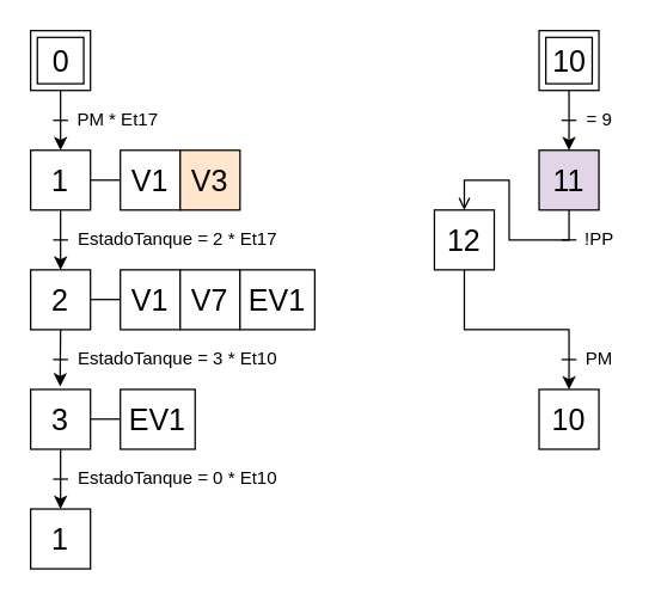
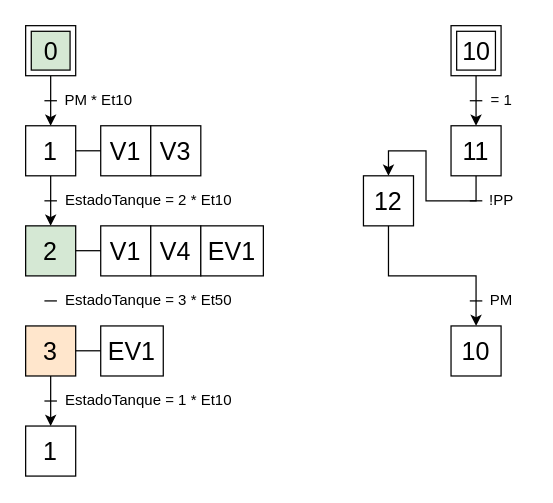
- <mxCell id="4" value="0" style="whiteSpace=wrap;html=1;aspect=fixed;fontSize=20;" vertex="1" parent="1"><mxGeometry x="24.5" y="24.5" width="31" height="31" as="geometry" /></mxCell>
+ <mxCell id="4" value="0" style="whiteSpace=wrap;html=1;aspect=fixed;fontSize=20;fillColor=#d5e8d4;" vertex="1" parent="1"><mxGeometry x="24.5" y="24.5" width="31" height="31" as="geometry" /></mxCell>
- <mxCell id="15" value="PM * Et17" style="text;html=1;align=center;verticalAlign=middle;resizable=0;points=[];autosize=1;strokeColor=none;fillColor=none;" vertex="1" parent="1"><mxGeometry x="40" y="65" width="75" height="30" as="geometry" /></mxCell>
+ <mxCell id="15" value="PM * Et10" style="text;html=1;align=center;verticalAlign=middle;resizable=0;points=[];autosize=1;strokeColor=none;fillColor=none;" vertex="1" parent="1"><mxGeometry x="40" y="65" width="75" height="30" as="geometry" /></mxCell>
- <mxCell id="38" value="= 9" style="text;html=1;align=center;verticalAlign=middle;resizable=0;points=[];autosize=1;strokeColor=none;fillColor=none;" vertex="1" parent="1"><mxGeometry x="380" y="65" width="40" height="30" as="geometry" /></mxCell>
+ <mxCell id="38" value="= 1" style="text;html=1;align=center;verticalAlign=middle;resizable=0;points=[];autosize=1;strokeColor=none;fillColor=none;" vertex="1" parent="1"><mxGeometry x="380" y="65" width="40" height="30" as="geometry" /></mxCell>
- <mxCell id="22" value="&lt;font style=&quot;font-size: 20px;&quot;&gt;V3&lt;br&gt;&lt;/font&gt;" style="rounded=0;whiteSpace=wrap;html=1;fillColor=#ffe6cc;" vertex="1" parent="1"><mxGeometry x="120" y="100" width="40" height="40" as="geometry" /></mxCell>
+ <mxCell id="22" value="&lt;font style=&quot;font-size: 20px;&quot;&gt;V3&lt;br&gt;&lt;/font&gt;" style="rounded=0;whiteSpace=wrap;html=1;" vertex="1" parent="1"><mxGeometry x="120" y="100" width="40" height="40" as="geometry" /></mxCell>
- <mxCell id="33" value="11" style="whiteSpace=wrap;html=1;aspect=fixed;fontSize=20;fillColor=#e1d5e7;" vertex="1" parent="1"><mxGeometry x="360" y="100" width="40" height="40" as="geometry" /></mxCell>
+ <mxCell id="33" value="11" style="whiteSpace=wrap;html=1;aspect=fixed;fontSize=20;" vertex="1" parent="1"><mxGeometry x="360" y="100" width="40" height="40" as="geometry" /></mxCell>
- <mxCell id="32" style="edgeStyle=orthogonalEdgeStyle;rounded=0;orthogonalLoop=1;jettySize=auto;html=1;exitX=0.5;exitY=1;exitDx=0;exitDy=0;entryX=0.5;entryY=0;entryDx=0;entryDy=0;endArrow=open;" edge="1" parent="1" source="33" target="35"><mxGeometry relative="1" as="geometry" /></mxCell>
+ <mxCell id="32" style="edgeStyle=orthogonalEdgeStyle;rounded=0;orthogonalLoop=1;jettySize=auto;html=1;exitX=0.5;exitY=1;exitDx=0;exitDy=0;entryX=0.5;entryY=0;entryDx=0;entryDy=0;" edge="1" parent="1" source="33" target="35"><mxGeometry relative="1" as="geometry" /></mxCell>
- <mxCell id="16" value="EstadoTanque = 2 * Et17" style="text;html=1;align=center;verticalAlign=middle;resizable=0;points=[];autosize=1;strokeColor=none;fillColor=none;" vertex="1" parent="1"><mxGeometry x="40" y="145" width="155" height="30" as="geometry" /></mxCell>
+ <mxCell id="16" value="EstadoTanque = 2 * Et10" style="text;html=1;align=center;verticalAlign=middle;resizable=0;points=[];autosize=1;strokeColor=none;fillColor=none;" vertex="1" parent="1"><mxGeometry x="40" y="145" width="155" height="30" as="geometry" /></mxCell>
- <mxCell id="7" value="2" style="whiteSpace=wrap;html=1;aspect=fixed;fontSize=20;horizontal=1;" vertex="1" parent="1"><mxGeometry x="20" y="180" width="40" height="40" as="geometry" /></mxCell>
+ <mxCell id="7" value="2" style="whiteSpace=wrap;html=1;aspect=fixed;fontSize=20;horizontal=1;fillColor=#d5e8d4;" vertex="1" parent="1"><mxGeometry x="20" y="180" width="40" height="40" as="geometry" /></mxCell>
- <mxCell id="24" value="&lt;font style=&quot;font-size: 20px;&quot;&gt;V7&lt;br&gt;&lt;/font&gt;" style="rounded=0;whiteSpace=wrap;html=1;" vertex="1" parent="1"><mxGeometry x="120" y="180" width="40" height="40" as="geometry" /></mxCell>
+ <mxCell id="24" value="&lt;font style=&quot;font-size: 20px;&quot;&gt;V4&lt;br&gt;&lt;/font&gt;" style="rounded=0;whiteSpace=wrap;html=1;" vertex="1" parent="1"><mxGeometry x="120" y="180" width="40" height="40" as="geometry" /></mxCell>
- <mxCell id="10" style="edgeStyle=orthogonalEdgeStyle;rounded=0;orthogonalLoop=1;jettySize=auto;html=1;exitX=0.5;exitY=1;exitDx=0;exitDy=0;entryX=0.492;entryY=-0.05;entryDx=0;entryDy=0;entryPerimeter=0;" edge="1" parent="1" source="7" target="9"><mxGeometry relative="1" as="geometry" /></mxCell>
- <mxCell id="17" value="EstadoTanque = 3 * Et10" style="text;html=1;align=center;verticalAlign=middle;resizable=0;points=[];autosize=1;strokeColor=none;fillColor=none;" vertex="1" parent="1"><mxGeometry x="40" y="225" width="155" height="30" as="geometry" /></mxCell>
+ <mxCell id="17" value="EstadoTanque = 3 * Et50" style="text;html=1;align=center;verticalAlign=middle;resizable=0;points=[];autosize=1;strokeColor=none;fillColor=none;" vertex="1" parent="1"><mxGeometry x="40" y="225" width="155" height="30" as="geometry" /></mxCell>
- <mxCell id="9" value="&lt;font style=&quot;font-size: 20px;&quot;&gt;3&lt;/font&gt;" style="whiteSpace=wrap;html=1;aspect=fixed;" vertex="1" parent="1"><mxGeometry x="20" y="260" width="40" height="40" as="geometry" /></mxCell>
+ <mxCell id="9" value="&lt;font style=&quot;font-size: 20px;&quot;&gt;3&lt;/font&gt;" style="whiteSpace=wrap;html=1;aspect=fixed;fillColor=#ffe6cc;" vertex="1" parent="1"><mxGeometry x="20" y="260" width="40" height="40" as="geometry" /></mxCell>
- <mxCell id="20" value="EstadoTanque = 0 * Et10" style="text;html=1;align=center;verticalAlign=middle;resizable=0;points=[];autosize=1;strokeColor=none;fillColor=none;" vertex="1" parent="1"><mxGeometry x="40" y="305" width="155" height="30" as="geometry" /></mxCell>
+ <mxCell id="20" value="EstadoTanque = 1 * Et10" style="text;html=1;align=center;verticalAlign=middle;resizable=0;points=[];autosize=1;strokeColor=none;fillColor=none;" vertex="1" parent="1"><mxGeometry x="40" y="305" width="155" height="30" as="geometry" /></mxCell>
